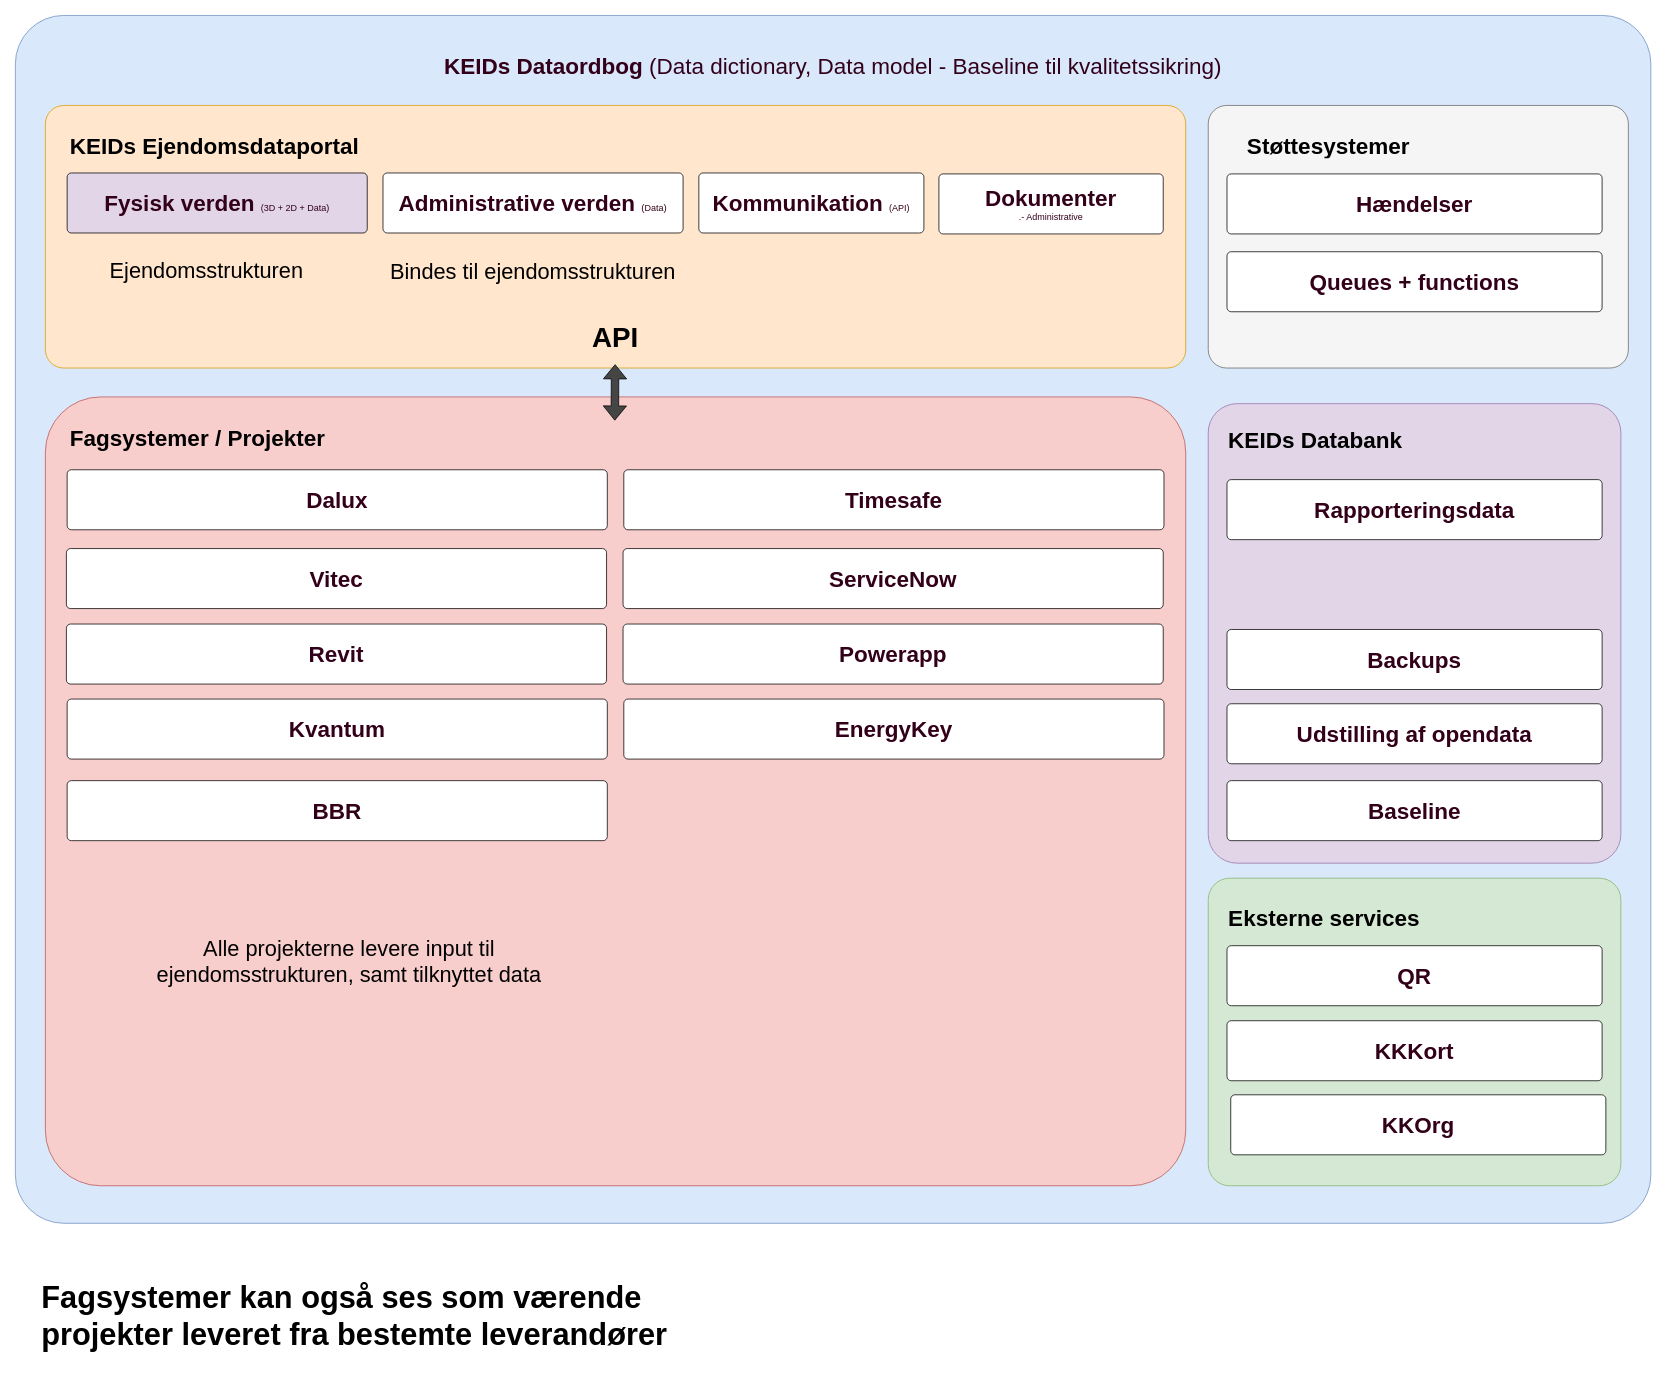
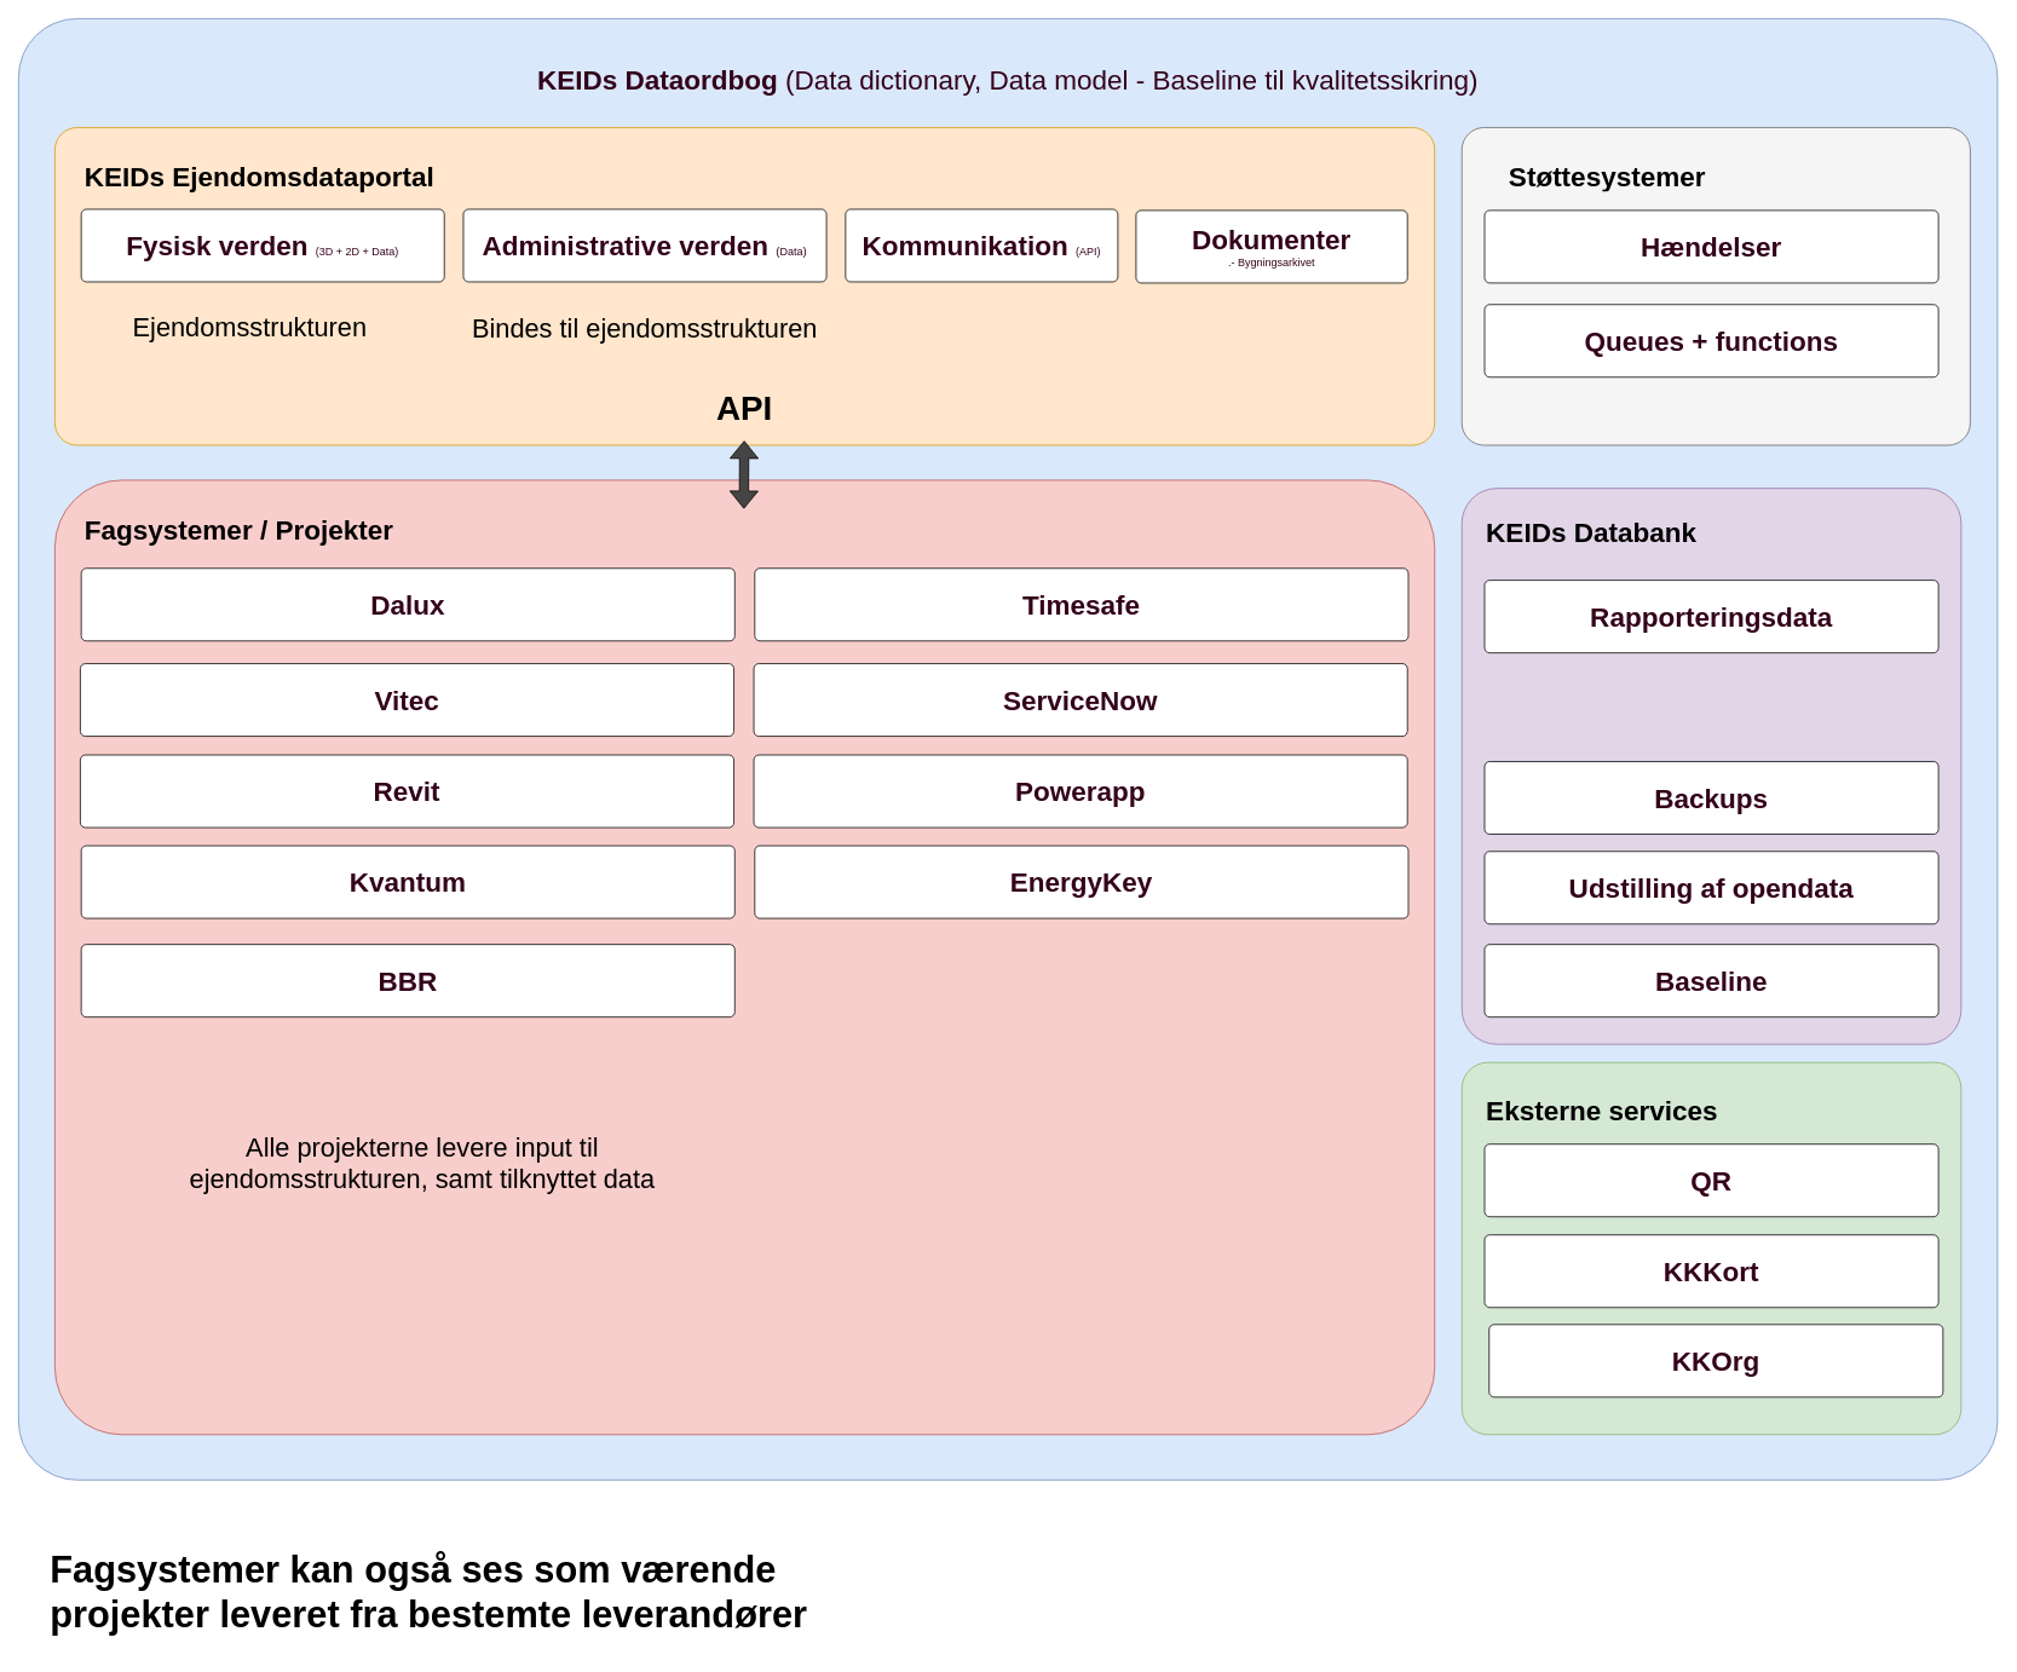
- <mxCell id="7" value="&lt;font face=&quot;helvetica&quot;&gt;&lt;span style=&quot;font-size: 30px&quot;&gt;&lt;b&gt;Fysisk verden&amp;nbsp;&lt;/b&gt;&lt;/span&gt;&lt;/font&gt;&lt;span style=&quot;font-family: &amp;quot;helvetica&amp;quot;&quot;&gt;(3D + 2D + Data)&lt;/span&gt;&lt;font face=&quot;helvetica&quot;&gt;&lt;span style=&quot;font-size: 30px&quot;&gt;&lt;b&gt;&lt;br&gt;&lt;/b&gt;&lt;/span&gt;&lt;/font&gt;" style="rounded=1;whiteSpace=wrap;html=1;labelBackgroundColor=none;fontColor=#33001A;align=center;verticalAlign=middle;arcSize=7;fillColor=#e1d5e7;" parent="1" vertex="1"><mxGeometry x="89" y="230" width="400" height="80" as="geometry" /></mxCell>
+ <mxCell id="7" value="&lt;font face=&quot;helvetica&quot;&gt;&lt;span style=&quot;font-size: 30px&quot;&gt;&lt;b&gt;Fysisk verden&amp;nbsp;&lt;/b&gt;&lt;/span&gt;&lt;/font&gt;&lt;span style=&quot;font-family: &amp;quot;helvetica&amp;quot;&quot;&gt;(3D + 2D + Data)&lt;/span&gt;&lt;font face=&quot;helvetica&quot;&gt;&lt;span style=&quot;font-size: 30px&quot;&gt;&lt;b&gt;&lt;br&gt;&lt;/b&gt;&lt;/span&gt;&lt;/font&gt;" style="rounded=1;whiteSpace=wrap;html=1;labelBackgroundColor=none;fontColor=#33001A;align=center;verticalAlign=middle;arcSize=7;" parent="1" vertex="1"><mxGeometry x="89" y="230" width="400" height="80" as="geometry" /></mxCell>
- <mxCell id="12" value="&lt;font face=&quot;helvetica&quot;&gt;&lt;b style=&quot;font-size: 30px&quot;&gt;Dokumenter&lt;br&gt;&lt;/b&gt;.- Administrative&lt;br&gt;&lt;/font&gt;" style="rounded=1;whiteSpace=wrap;html=1;labelBackgroundColor=none;fontColor=#33001A;align=center;verticalAlign=middle;arcSize=7;" parent="1" vertex="1"><mxGeometry x="1251" y="231.25" width="299" height="80" as="geometry" /></mxCell>
+ <mxCell id="12" value="&lt;font face=&quot;helvetica&quot;&gt;&lt;b style=&quot;font-size: 30px&quot;&gt;Dokumenter&lt;br&gt;&lt;/b&gt;.- Bygningsarkivet&lt;br&gt;&lt;/font&gt;" style="rounded=1;whiteSpace=wrap;html=1;labelBackgroundColor=none;fontColor=#33001A;align=center;verticalAlign=middle;arcSize=7;" parent="1" vertex="1"><mxGeometry x="1251" y="231.25" width="299" height="80" as="geometry" /></mxCell>
